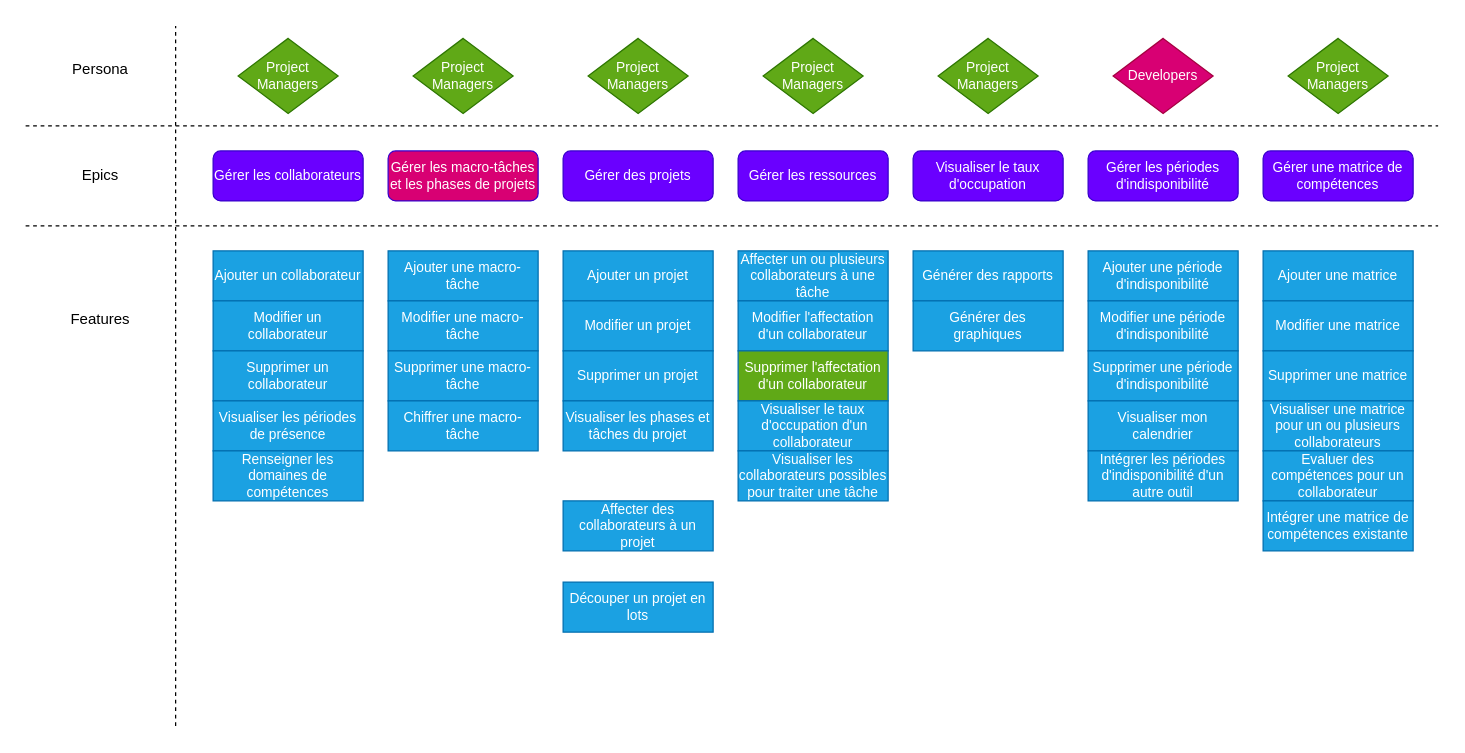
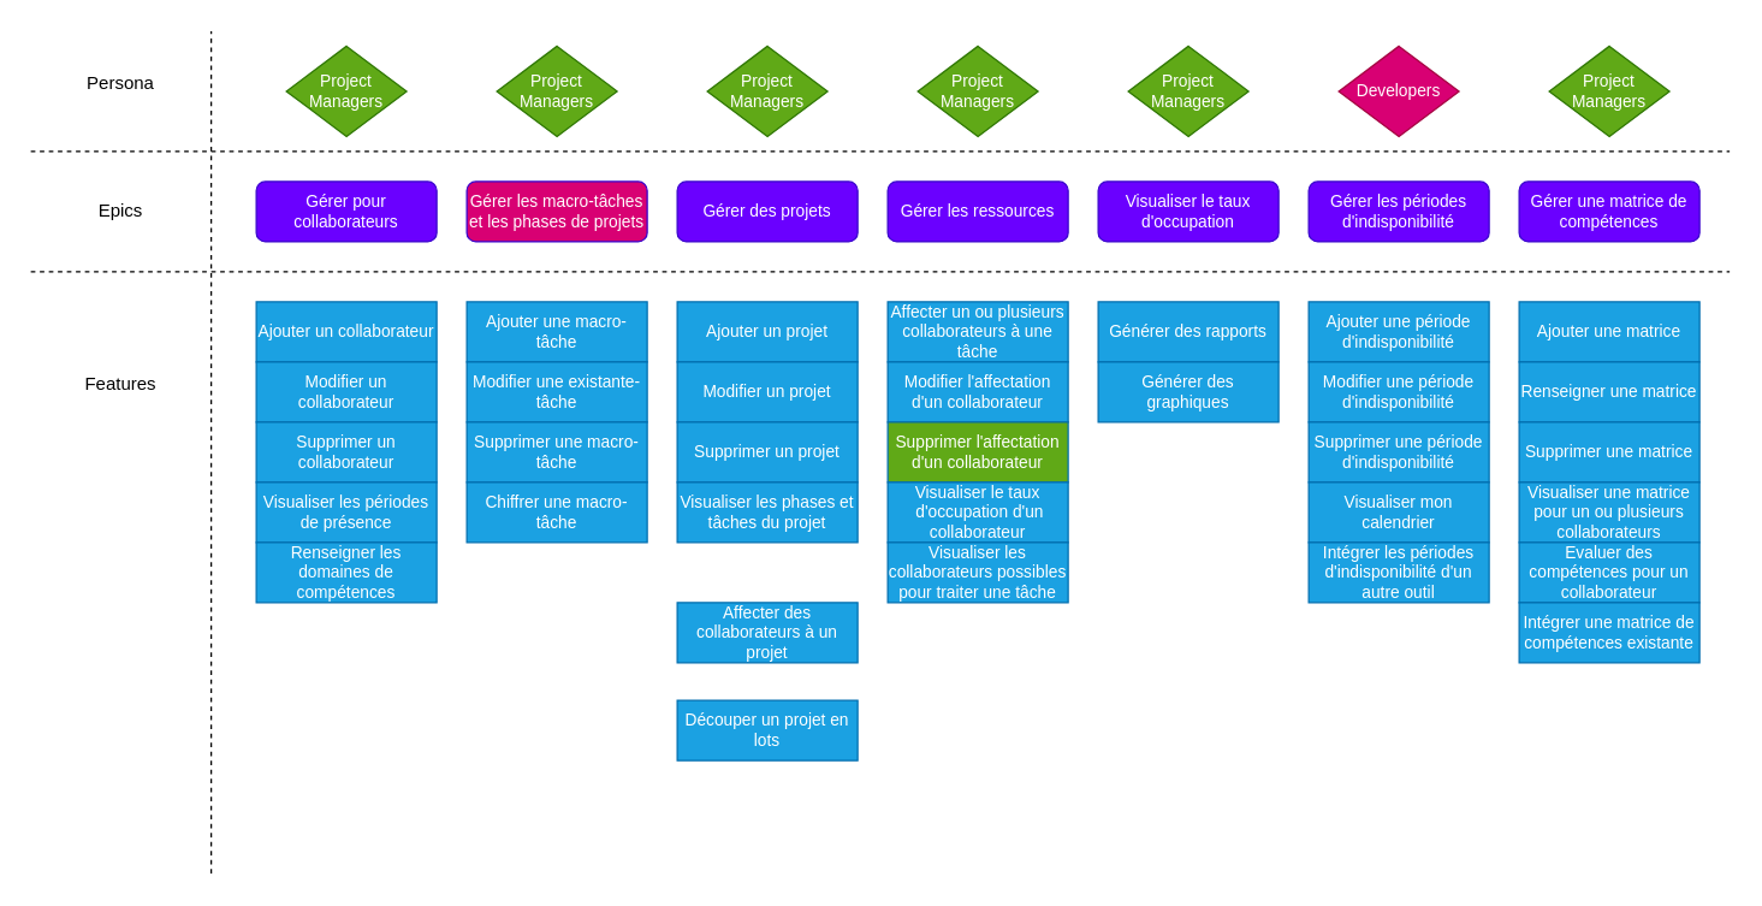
- <mxCell id="6" value="Gérer les collaborateurs" style="rounded=1;whiteSpace=wrap;html=1;fontSize=11;fillColor=#6a00ff;strokeColor=#3700CC;fontColor=#ffffff;" vertex="1" parent="1"><mxGeometry x="170" y="120" width="120" height="40" as="geometry" /></mxCell>
+ <mxCell id="6" value="Gérer pour collaborateurs" style="rounded=1;whiteSpace=wrap;html=1;fontSize=11;fillColor=#6a00ff;strokeColor=#3700CC;fontColor=#ffffff;" vertex="1" parent="1"><mxGeometry x="170" y="120" width="120" height="40" as="geometry" /></mxCell>
- <mxCell id="25" value="Modifier une macro-tâche" style="rounded=0;whiteSpace=wrap;html=1;fontSize=11;fillColor=#1ba1e2;fontColor=#ffffff;strokeColor=#006EAF;" vertex="1" parent="1"><mxGeometry x="310" y="240" width="120" height="40" as="geometry" /></mxCell>
+ <mxCell id="25" value="Modifier une existante-tâche" style="rounded=0;whiteSpace=wrap;html=1;fontSize=11;fillColor=#1ba1e2;fontColor=#ffffff;strokeColor=#006EAF;" vertex="1" parent="1"><mxGeometry x="310" y="240" width="120" height="40" as="geometry" /></mxCell>
- <mxCell id="42" value="Modifier une matrice" style="rounded=0;whiteSpace=wrap;html=1;fontSize=11;fillColor=#1ba1e2;fontColor=#ffffff;strokeColor=#006EAF;" vertex="1" parent="1"><mxGeometry x="1010" y="240" width="120" height="40" as="geometry" /></mxCell>
+ <mxCell id="42" value="Renseigner une matrice" style="rounded=0;whiteSpace=wrap;html=1;fontSize=11;fillColor=#1ba1e2;fontColor=#ffffff;strokeColor=#006EAF;" vertex="1" parent="1"><mxGeometry x="1010" y="240" width="120" height="40" as="geometry" /></mxCell>
